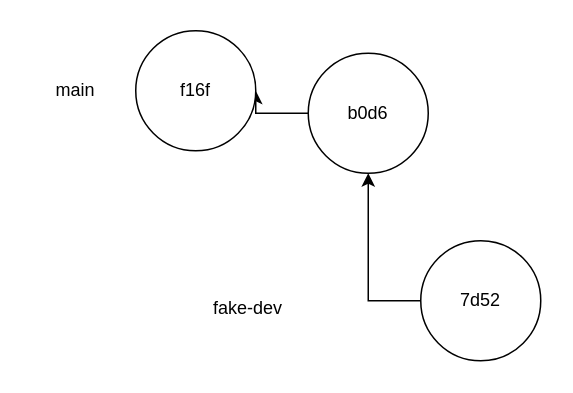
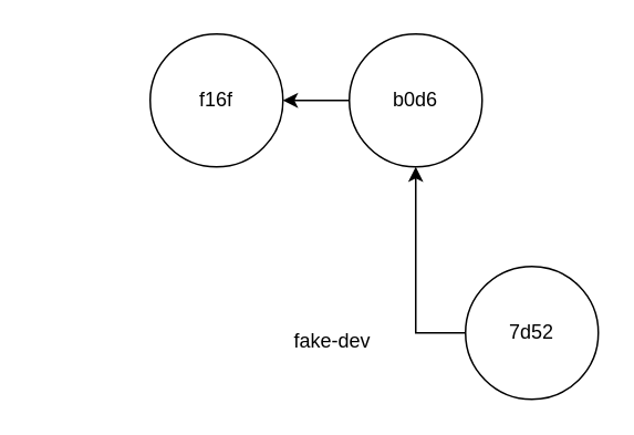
- <mxCell id="5" value="main" style="text;html=1;align=center;verticalAlign=middle;whiteSpace=wrap;rounded=0;" vertex="1" parent="1"><mxGeometry x="20" y="45" width="60" height="30" as="geometry" /></mxCell>
- <mxCell id="3" value="b0d6" style="ellipse;whiteSpace=wrap;html=1;aspect=fixed;" vertex="1" parent="1"><mxGeometry x="205" y="35" width="80" height="80" as="geometry" /></mxCell>
+ <mxCell id="3" value="b0d6" style="ellipse;whiteSpace=wrap;html=1;aspect=fixed;" vertex="1" parent="1"><mxGeometry x="210" y="20" width="80" height="80" as="geometry" /></mxCell>
- <mxCell id="8" value="fake-dev" style="text;html=1;align=center;verticalAlign=middle;whiteSpace=wrap;rounded=0;" vertex="1" parent="1"><mxGeometry x="135" y="190" width="60" height="30" as="geometry" /></mxCell>
+ <mxCell id="8" value="fake-dev" style="text;html=1;align=center;verticalAlign=middle;whiteSpace=wrap;rounded=0;" vertex="1" parent="1"><mxGeometry x="170" y="190" width="60" height="30" as="geometry" /></mxCell>
